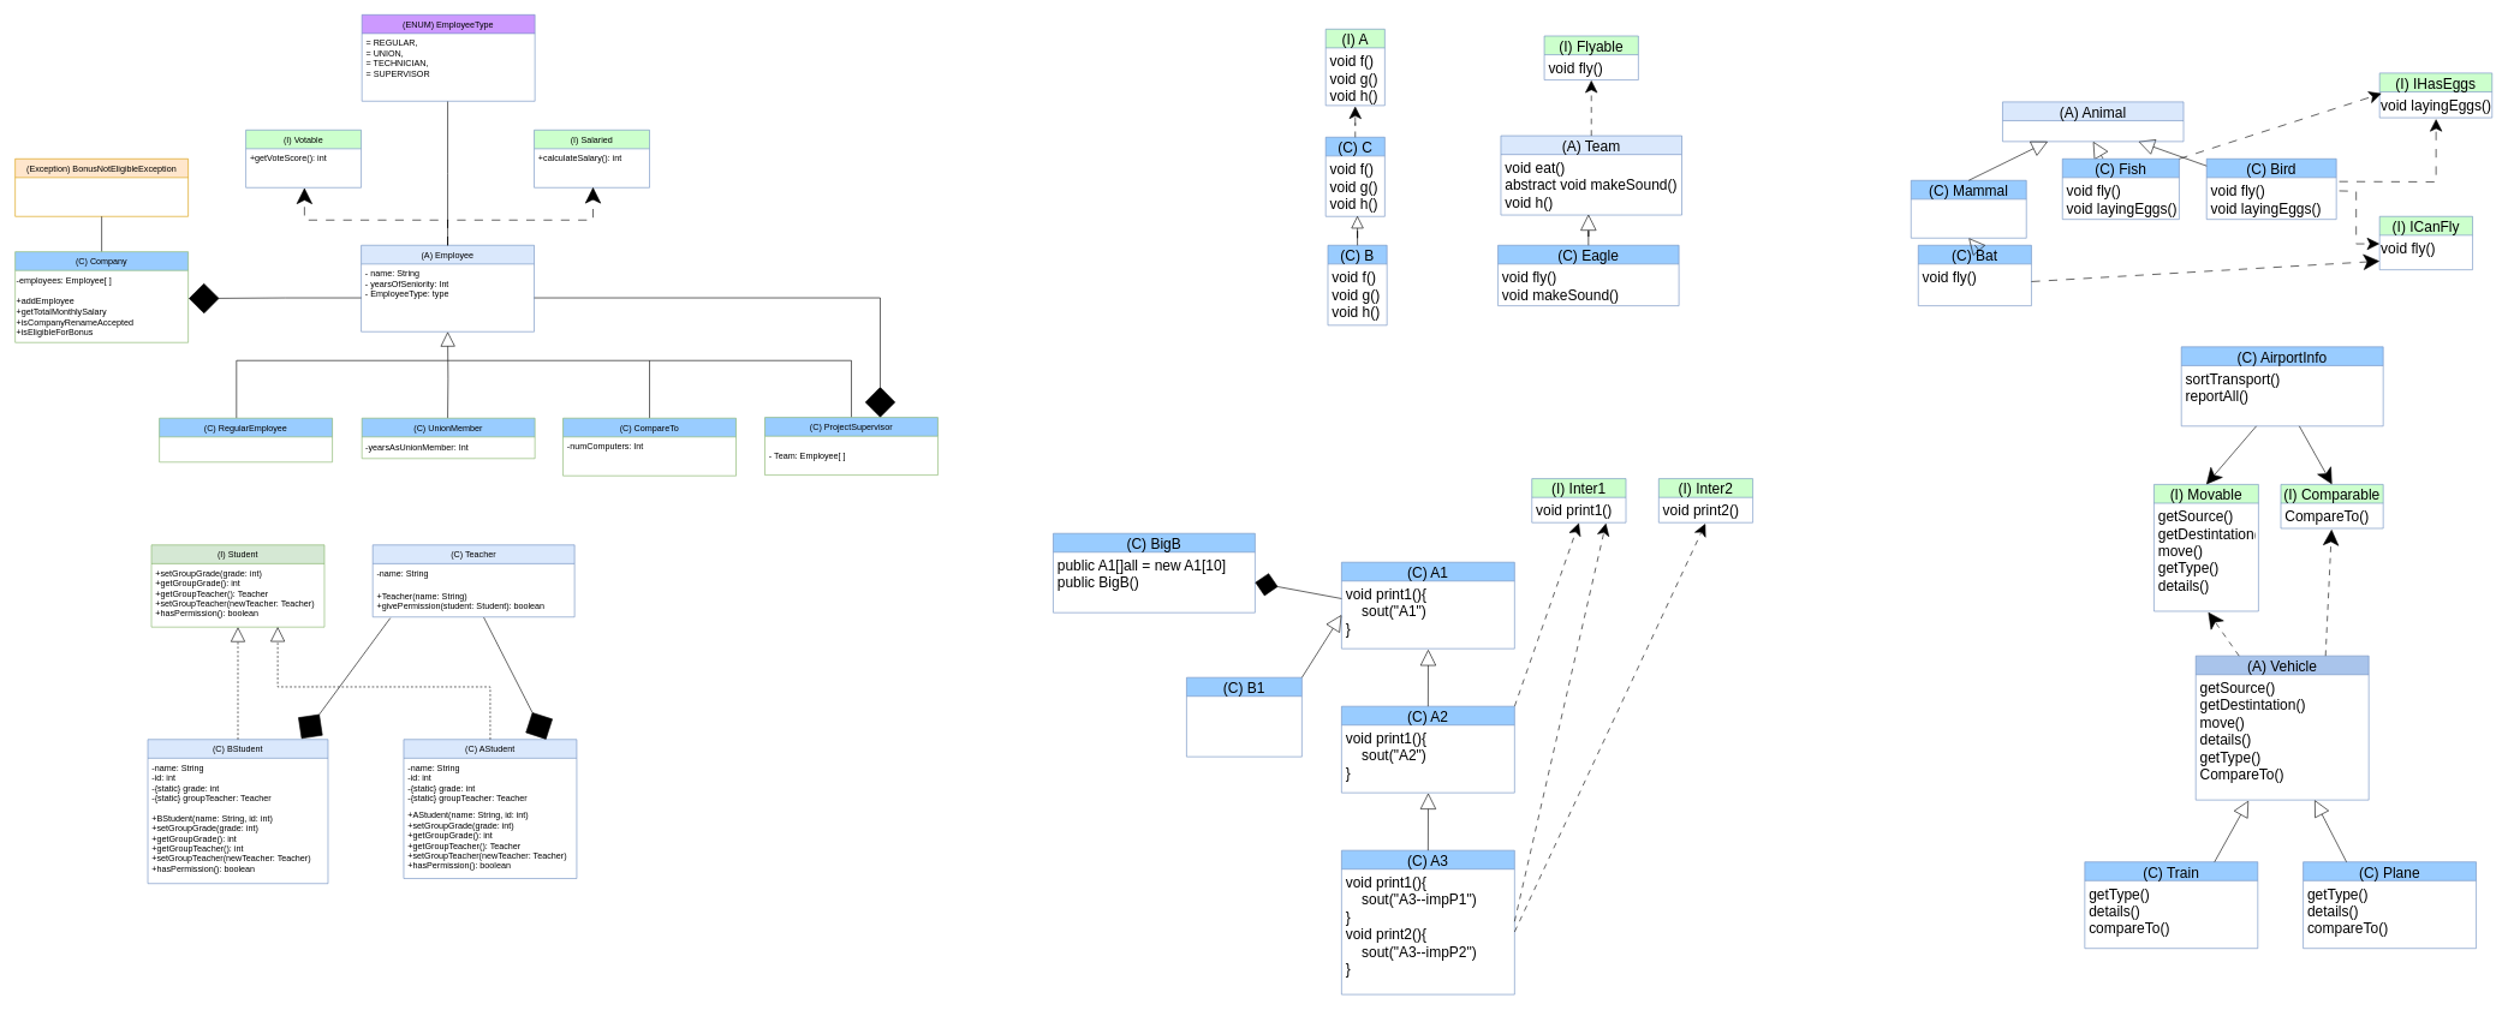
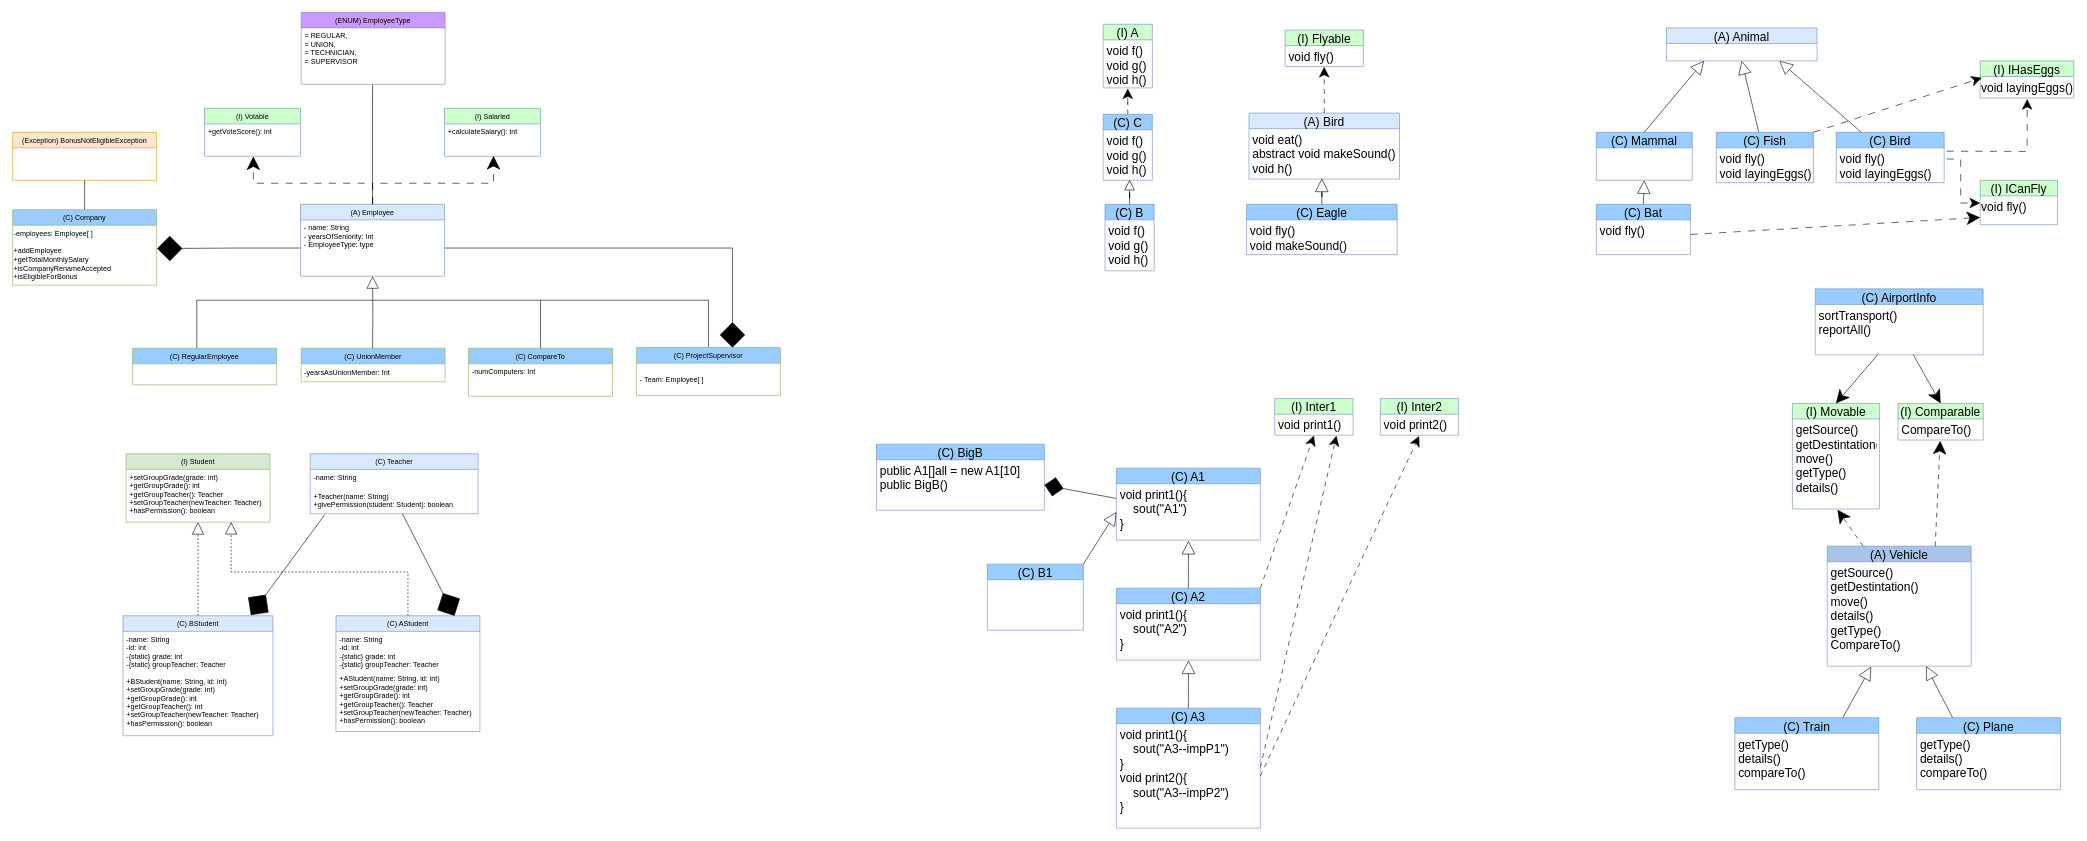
- <mxCell id="54" value="(A) Animal" style="swimlane;fontStyle=0;childLayout=stackLayout;horizontal=1;startSize=26;horizontalStack=0;resizeParent=1;resizeParentMax=0;resizeLast=0;collapsible=1;marginBottom=0;fillColor=#dae8fc;strokeColor=#6c8ebf;fontSize=20;" parent="1" vertex="1"><mxGeometry x="2777" y="141" width="251" height="55" as="geometry"><mxRectangle x="230" y="140" width="160" height="26" as="alternateBounds" /></mxGeometry></mxCell>
+ <mxCell id="54" value="(A) Animal" style="swimlane;fontStyle=0;childLayout=stackLayout;horizontal=1;startSize=26;horizontalStack=0;resizeParent=1;resizeParentMax=0;resizeLast=0;collapsible=1;marginBottom=0;fillColor=#dae8fc;strokeColor=#6c8ebf;fontSize=20;" parent="1" vertex="1"><mxGeometry x="2777" y="46" width="251" height="55" as="geometry"><mxRectangle x="230" y="140" width="160" height="26" as="alternateBounds" /></mxGeometry></mxCell>
- <mxCell id="40" value="(A) Team" style="swimlane;fontStyle=0;childLayout=stackLayout;horizontal=1;startSize=26;horizontalStack=0;resizeParent=1;resizeParentMax=0;resizeLast=0;collapsible=1;marginBottom=0;fillColor=#dae8fc;strokeColor=#6c8ebf;fontSize=20;" parent="1" vertex="1"><mxGeometry x="2081" y="188" width="251" height="110" as="geometry"><mxRectangle x="230" y="140" width="160" height="26" as="alternateBounds" /></mxGeometry></mxCell>
+ <mxCell id="40" value="(A) Bird" style="swimlane;fontStyle=0;childLayout=stackLayout;horizontal=1;startSize=26;horizontalStack=0;resizeParent=1;resizeParentMax=0;resizeLast=0;collapsible=1;marginBottom=0;fillColor=#dae8fc;strokeColor=#6c8ebf;fontSize=20;" parent="1" vertex="1"><mxGeometry x="2081" y="188" width="251" height="110" as="geometry"><mxRectangle x="230" y="140" width="160" height="26" as="alternateBounds" /></mxGeometry></mxCell>
- <mxCell id="60" value="(C) Mammal" style="swimlane;fontStyle=0;childLayout=stackLayout;horizontal=1;startSize=26;horizontalStack=0;resizeParent=1;resizeParentMax=0;resizeLast=0;collapsible=1;marginBottom=0;fillColor=#99CCFF;strokeColor=#6c8ebf;fontSize=20;" parent="1" vertex="1"><mxGeometry x="2650" y="250" width="160" height="80" as="geometry"><mxRectangle x="230" y="140" width="160" height="26" as="alternateBounds" /></mxGeometry></mxCell>
+ <mxCell id="60" value="(C) Mammal" style="swimlane;fontStyle=0;childLayout=stackLayout;horizontal=1;startSize=26;horizontalStack=0;resizeParent=1;resizeParentMax=0;resizeLast=0;collapsible=1;marginBottom=0;fillColor=#99CCFF;strokeColor=#6c8ebf;fontSize=20;" parent="1" vertex="1"><mxGeometry x="2660" width="160" height="80" as="geometry" y="220"><mxRectangle x="230" y="140" width="160" height="26" as="alternateBounds" /></mxGeometry></mxCell>
